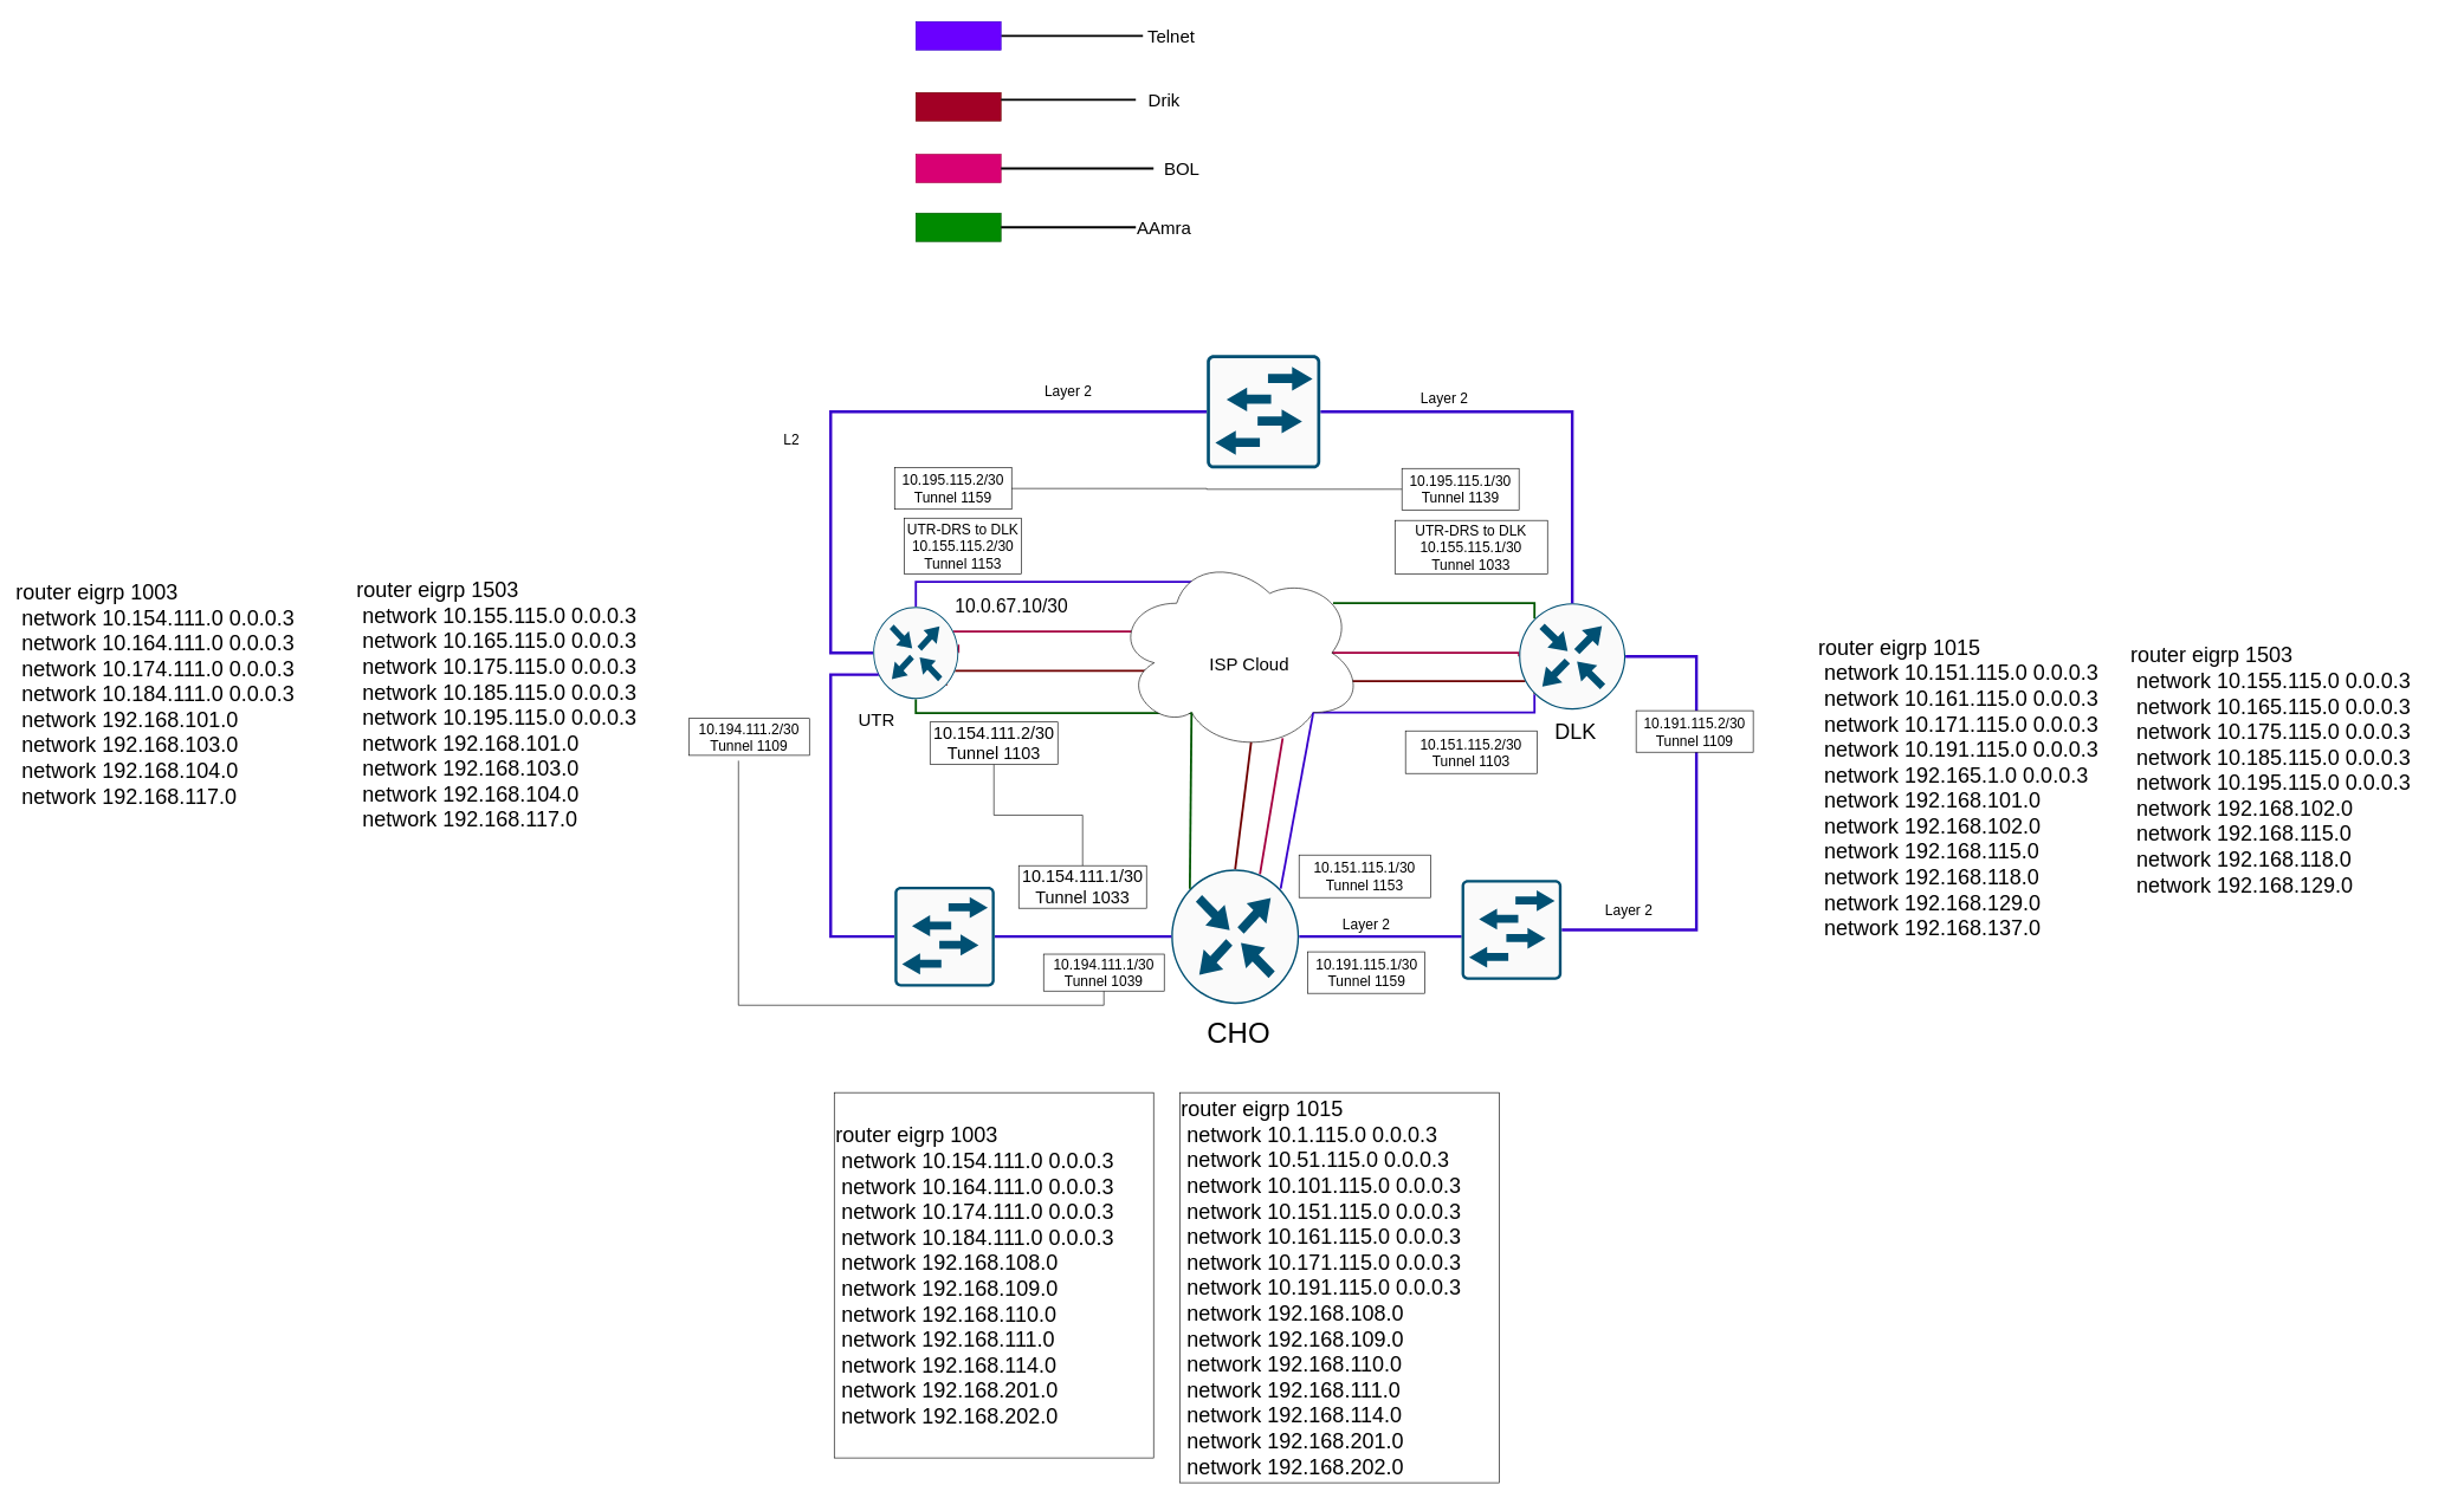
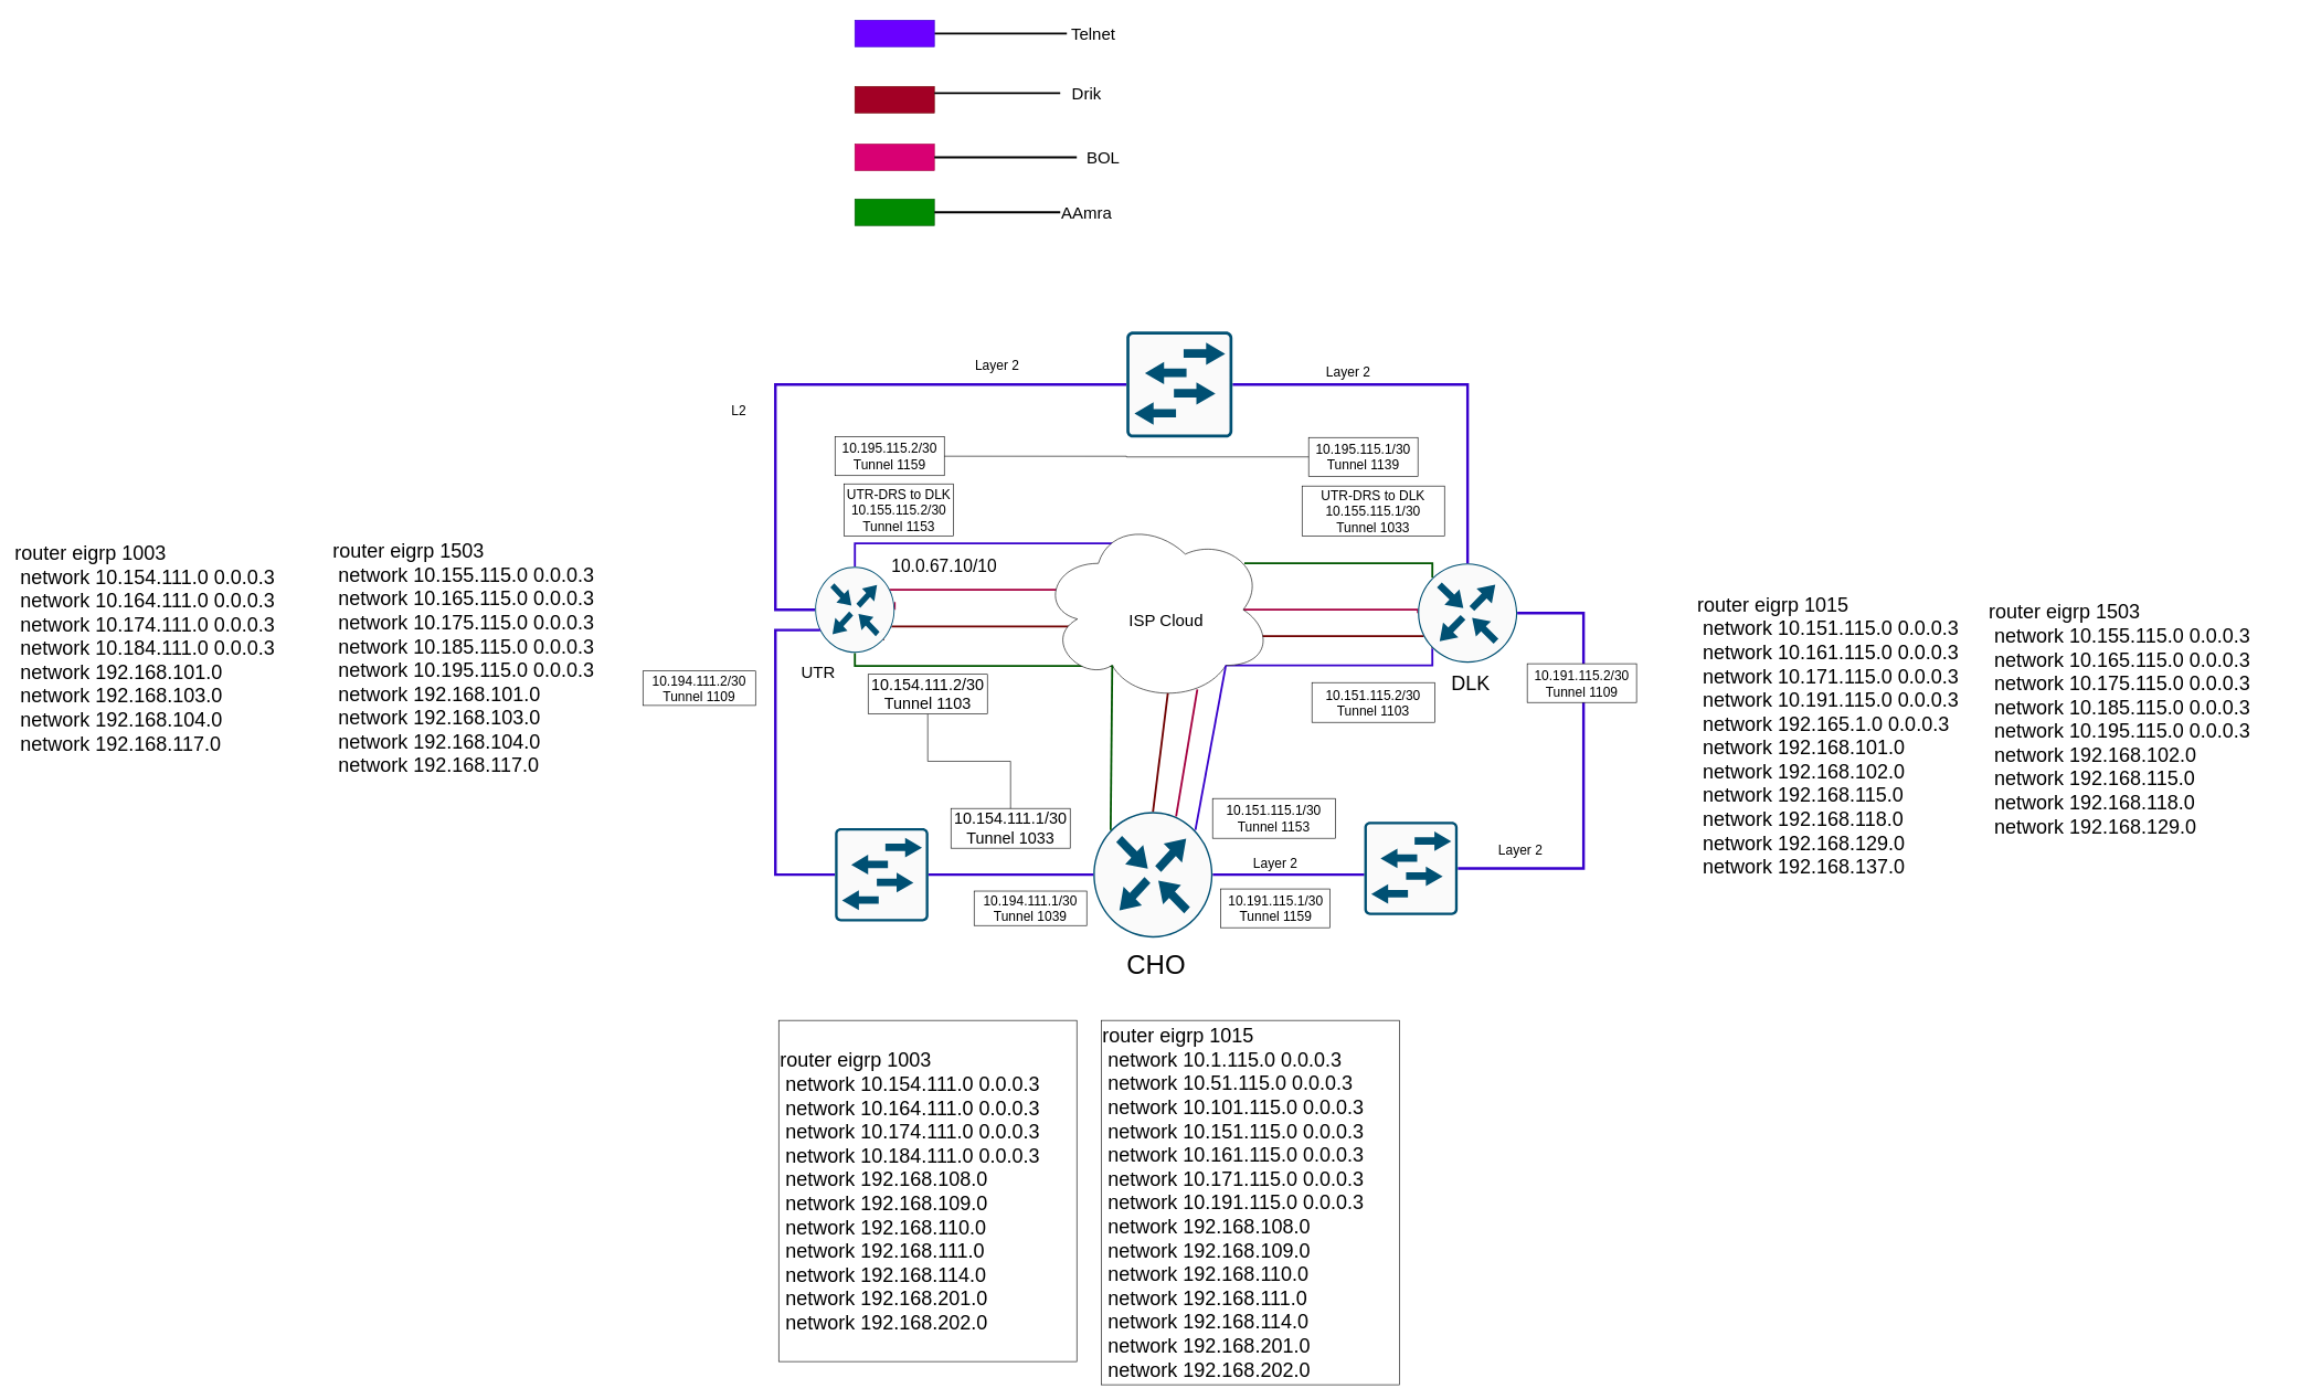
- <mxCell id="44" value="&lt;span style=&quot;font-size: 26px&quot;&gt;10.0.67.10/30&lt;/span&gt;" style="text;html=1;strokeColor=none;fillColor=none;align=center;verticalAlign=middle;whiteSpace=wrap;rounded=0;" parent="1" vertex="1"><mxGeometry x="1339.5" y="830" width="170" height="50" as="geometry" /></mxCell>
+ <mxCell id="44" value="&lt;span style=&quot;font-size: 26px&quot;&gt;10.0.67.10/10&lt;/span&gt;" style="text;html=1;strokeColor=none;fillColor=none;align=center;verticalAlign=middle;whiteSpace=wrap;rounded=0;" parent="1" vertex="1"><mxGeometry x="1339.5" y="830" width="170" height="50" as="geometry" /></mxCell>
- <mxCell id="48" style="edgeStyle=orthogonalEdgeStyle;rounded=0;orthogonalLoop=1;jettySize=auto;html=1;exitX=0.5;exitY=1;exitDx=0;exitDy=0;entryX=0.412;entryY=1.144;entryDx=0;entryDy=0;entryPerimeter=0;endArrow=none;endFill=0;" edge="1" parent="1" source="49" target="57"><mxGeometry relative="1" as="geometry" /></mxCell>
